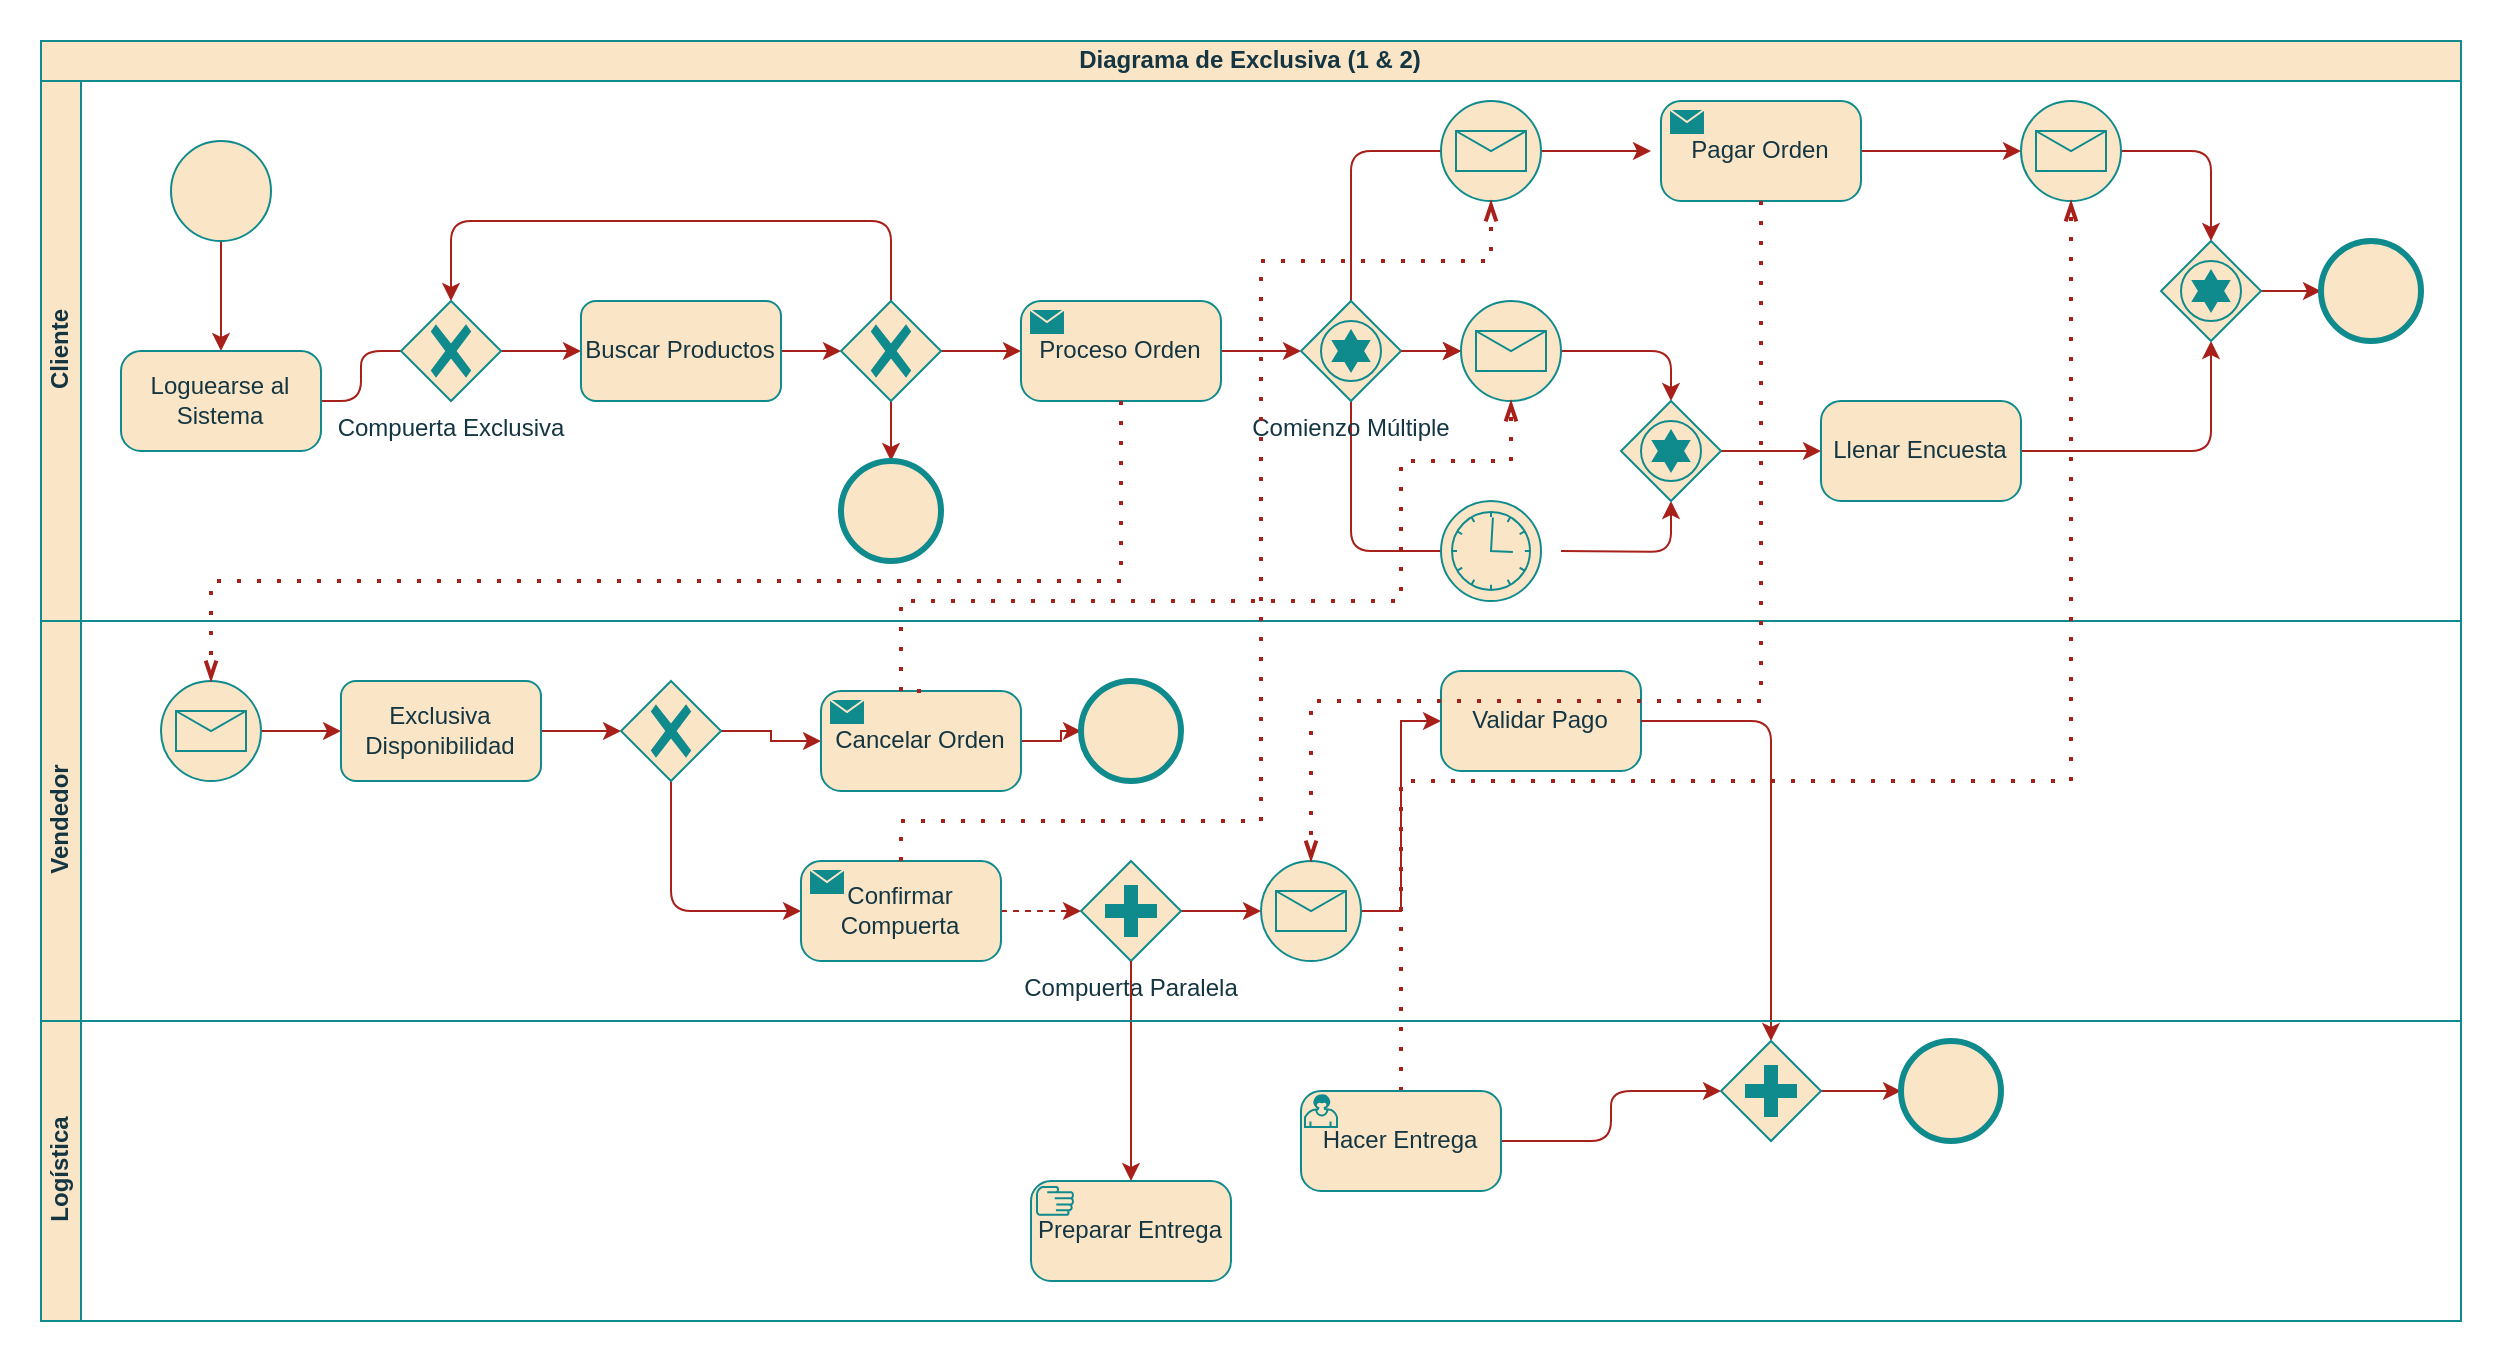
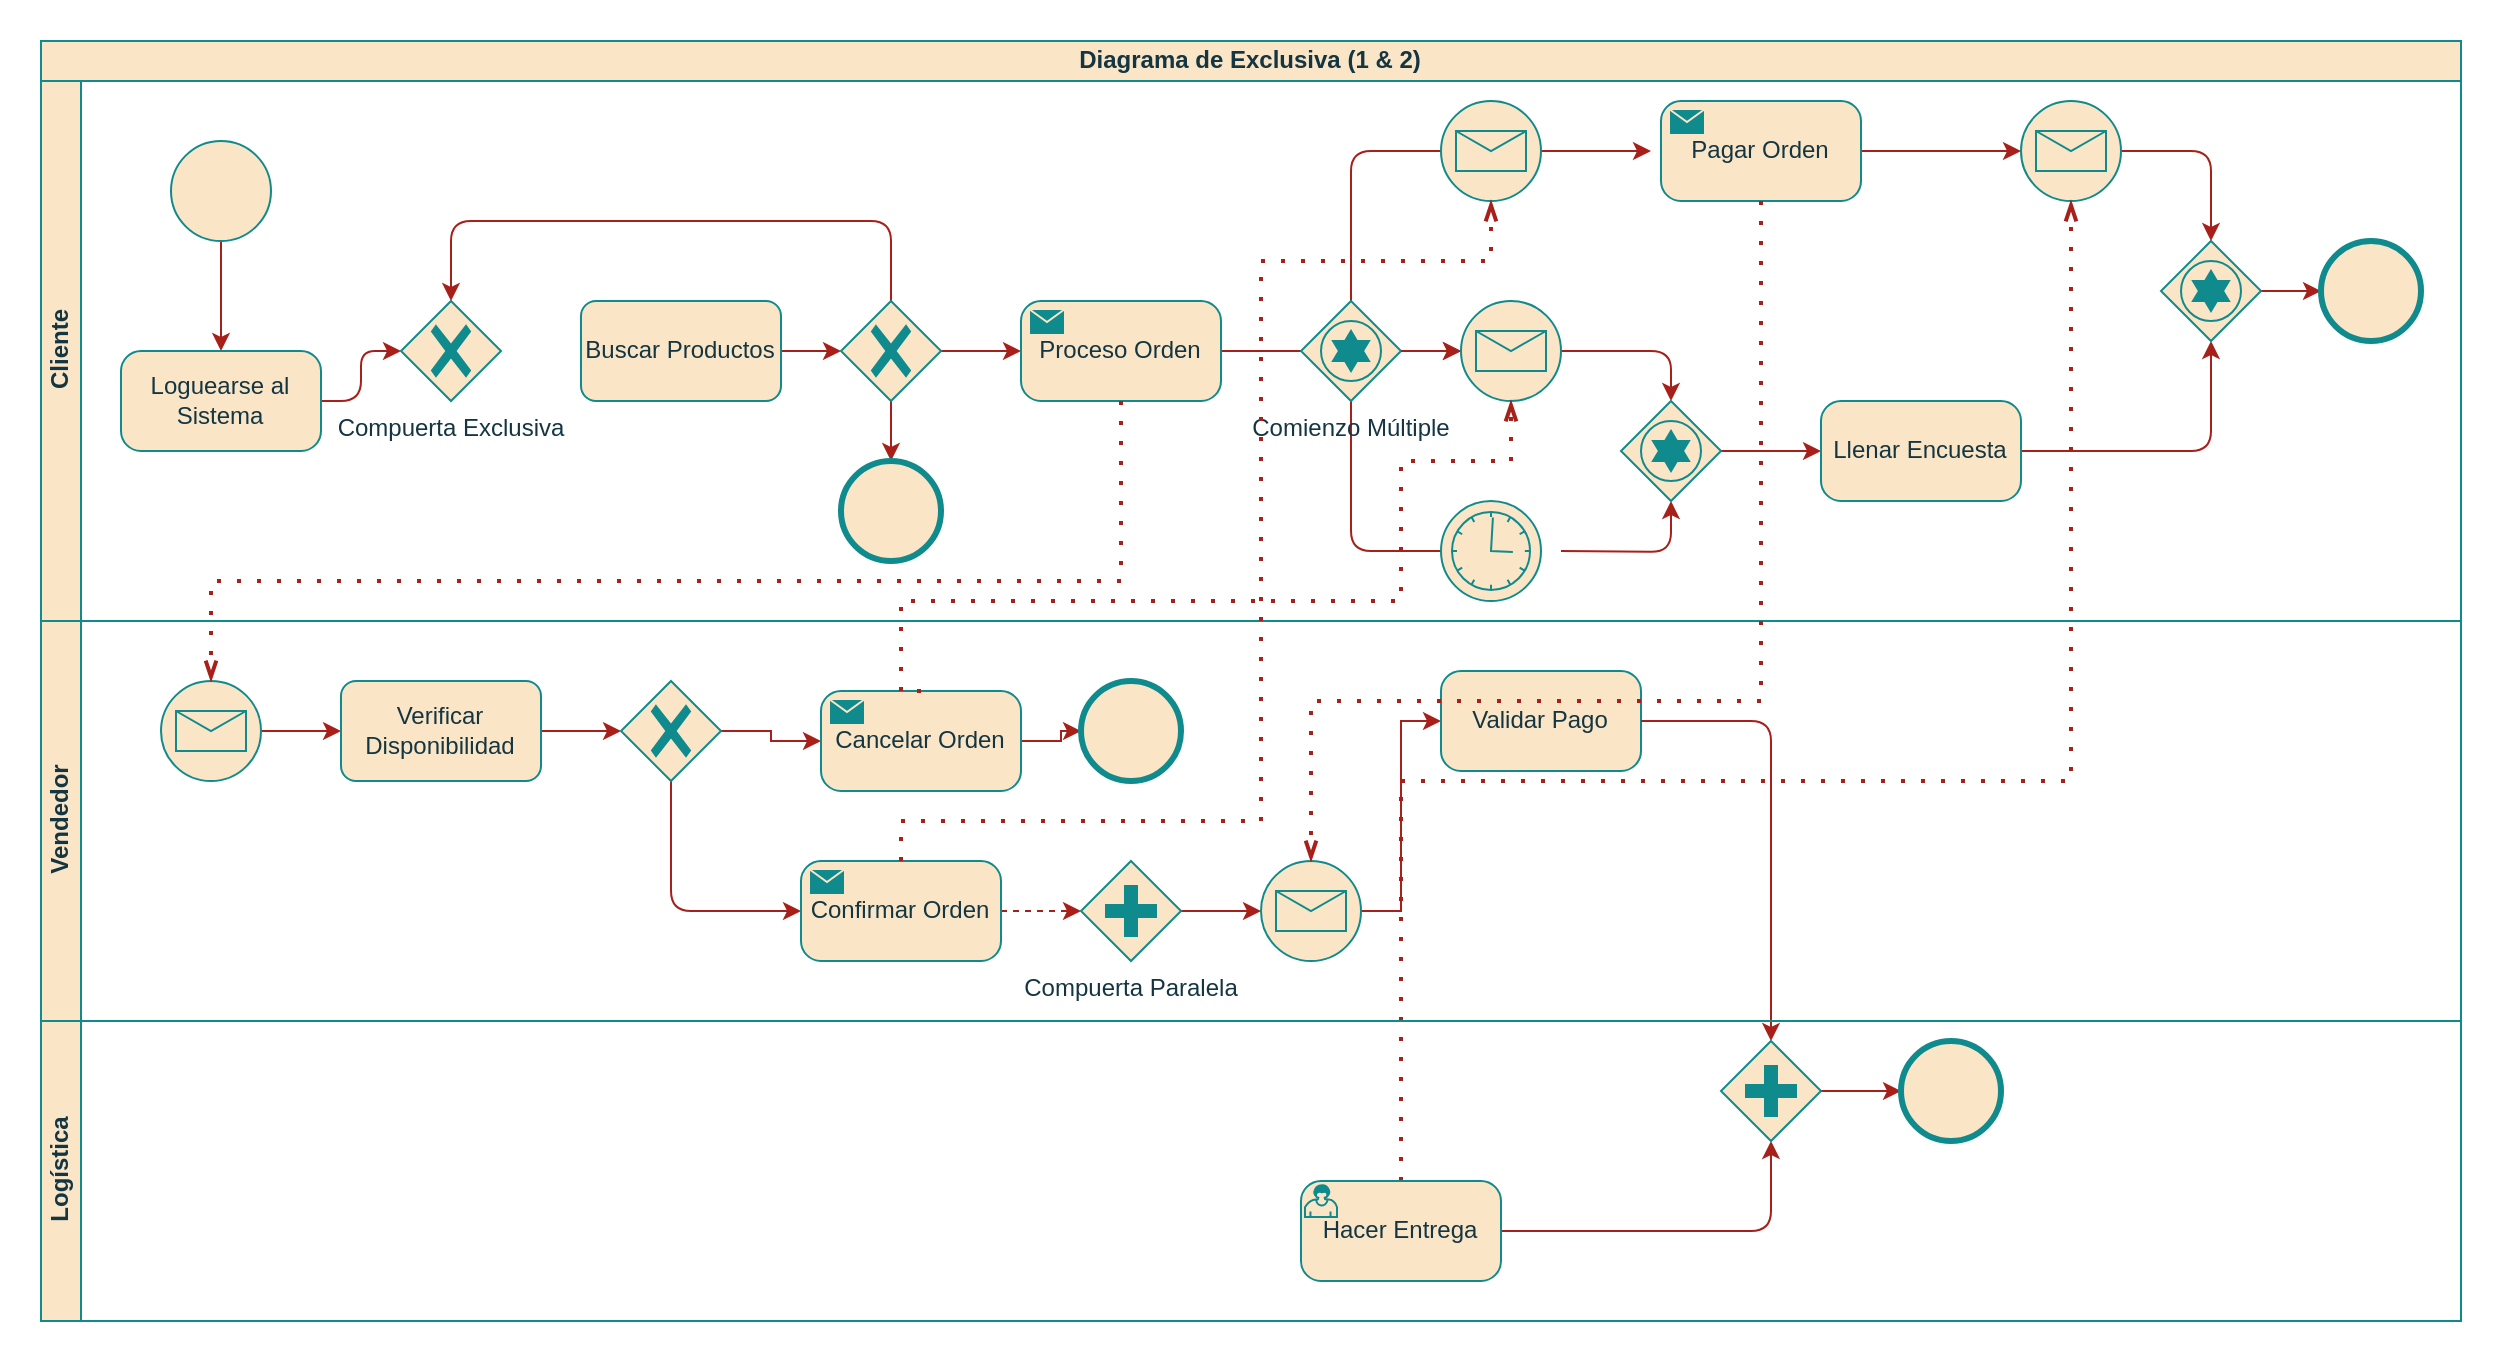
- <mxCell id="6" style="edgeStyle=orthogonalEdgeStyle;rounded=1;orthogonalLoop=1;jettySize=auto;html=1;entryX=0;entryY=0.5;entryDx=0;entryDy=0;entryPerimeter=0;labelBackgroundColor=none;strokeColor=#A8201A;fontColor=default;endArrow=none;" edge="1" parent="3" source="7" target="9"><mxGeometry relative="1" as="geometry" /></mxCell>
+ <mxCell id="6" style="edgeStyle=orthogonalEdgeStyle;rounded=1;orthogonalLoop=1;jettySize=auto;html=1;entryX=0;entryY=0.5;entryDx=0;entryDy=0;entryPerimeter=0;labelBackgroundColor=none;strokeColor=#A8201A;fontColor=default;" edge="1" parent="3" source="7" target="9"><mxGeometry relative="1" as="geometry" /></mxCell>
- <mxCell id="8" style="edgeStyle=orthogonalEdgeStyle;rounded=1;orthogonalLoop=1;jettySize=auto;html=1;entryX=0;entryY=0.5;entryDx=0;entryDy=0;labelBackgroundColor=none;strokeColor=#A8201A;fontColor=default;" edge="1" parent="3" source="9" target="11"><mxGeometry relative="1" as="geometry" /></mxCell>
- <mxCell id="17" style="edgeStyle=orthogonalEdgeStyle;rounded=1;orthogonalLoop=1;jettySize=auto;html=1;labelBackgroundColor=none;strokeColor=#A8201A;fontColor=default;exitX=1;exitY=0.5;exitDx=0;exitDy=0;exitPerimeter=0;" edge="1" parent="3" source="38" target="21"><mxGeometry relative="1" as="geometry"><mxPoint x="580" y="135" as="sourcePoint" /></mxGeometry></mxCell>
+ <mxCell id="17" style="edgeStyle=orthogonalEdgeStyle;rounded=1;orthogonalLoop=1;jettySize=auto;html=1;labelBackgroundColor=none;strokeColor=#A8201A;fontColor=default;exitX=1;exitY=0.5;exitDx=0;exitDy=0;exitPerimeter=0;endArrow=none;" edge="1" parent="3" source="38" target="21"><mxGeometry relative="1" as="geometry"><mxPoint x="580" y="135" as="sourcePoint" /></mxGeometry></mxCell>
- <mxCell id="45" value="Exclusiva Disponibilidad" style="shape=ext;rounded=1;html=1;whiteSpace=wrap;labelBackgroundColor=none;fillColor=#FAE5C7;strokeColor=#0F8B8D;fontColor=#143642;" vertex="1" parent="41"><mxGeometry x="150" y="30" width="100" height="50" as="geometry" /></mxCell>
+ <mxCell id="45" value="Verificar Disponibilidad" style="shape=ext;rounded=1;html=1;whiteSpace=wrap;labelBackgroundColor=none;fillColor=#FAE5C7;strokeColor=#0F8B8D;fontColor=#143642;" vertex="1" parent="41"><mxGeometry x="150" y="30" width="100" height="50" as="geometry" /></mxCell>
- <mxCell id="52" value="Confirmar Compuerta" style="points=[[0.25,0,0],[0.5,0,0],[0.75,0,0],[1,0.25,0],[1,0.5,0],[1,0.75,0],[0.75,1,0],[0.5,1,0],[0.25,1,0],[0,0.75,0],[0,0.5,0],[0,0.25,0]];shape=mxgraph.bpmn.task;whiteSpace=wrap;rectStyle=rounded;size=10;html=1;container=1;expand=0;collapsible=0;taskMarker=send;strokeColor=#0F8B8D;fontColor=#143642;fillColor=#FAE5C7;" vertex="1" parent="41"><mxGeometry x="380" y="120" width="100" height="50" as="geometry" /></mxCell>
+ <mxCell id="52" value="Confirmar Orden" style="points=[[0.25,0,0],[0.5,0,0],[0.75,0,0],[1,0.25,0],[1,0.5,0],[1,0.75,0],[0.75,1,0],[0.5,1,0],[0.25,1,0],[0,0.75,0],[0,0.5,0],[0,0.25,0]];shape=mxgraph.bpmn.task;whiteSpace=wrap;rectStyle=rounded;size=10;html=1;container=1;expand=0;collapsible=0;taskMarker=send;strokeColor=#0F8B8D;fontColor=#143642;fillColor=#FAE5C7;" vertex="1" parent="41"><mxGeometry x="380" y="120" width="100" height="50" as="geometry" /></mxCell>
- <mxCell id="63" style="edgeStyle=orthogonalEdgeStyle;rounded=1;orthogonalLoop=1;jettySize=auto;html=1;entryX=0.5;entryY=0;entryDx=0;entryDy=0;entryPerimeter=0;strokeColor=#A8201A;fontColor=#143642;fillColor=#FAE5C7;" edge="1" parent="2" source="54" target="69"><mxGeometry relative="1" as="geometry" /></mxCell>
- <mxCell id="68" value="Hacer Entrega" style="points=[[0.25,0,0],[0.5,0,0],[0.75,0,0],[1,0.25,0],[1,0.5,0],[1,0.75,0],[0.75,1,0],[0.5,1,0],[0.25,1,0],[0,0.75,0],[0,0.5,0],[0,0.25,0]];shape=mxgraph.bpmn.task;whiteSpace=wrap;rectStyle=rounded;size=10;html=1;container=1;expand=0;collapsible=0;taskMarker=user;strokeColor=#0F8B8D;fontColor=#143642;fillColor=#FAE5C7;" vertex="1" parent="66"><mxGeometry x="630" y="35" width="100" height="50" as="geometry" /></mxCell>
+ <mxCell id="68" value="Hacer Entrega" style="points=[[0.25,0,0],[0.5,0,0],[0.75,0,0],[1,0.25,0],[1,0.5,0],[1,0.75,0],[0.75,1,0],[0.5,1,0],[0.25,1,0],[0,0.75,0],[0,0.5,0],[0,0.25,0]];shape=mxgraph.bpmn.task;whiteSpace=wrap;rectStyle=rounded;size=10;html=1;container=1;expand=0;collapsible=0;taskMarker=user;strokeColor=#0F8B8D;fontColor=#143642;fillColor=#FAE5C7;" vertex="1" parent="66"><mxGeometry x="630" y="80" width="100" height="50" as="geometry" /></mxCell>
- <mxCell id="69" value="Preparar Entrega" style="points=[[0.25,0,0],[0.5,0,0],[0.75,0,0],[1,0.25,0],[1,0.5,0],[1,0.75,0],[0.75,1,0],[0.5,1,0],[0.25,1,0],[0,0.75,0],[0,0.5,0],[0,0.25,0]];shape=mxgraph.bpmn.task;whiteSpace=wrap;rectStyle=rounded;size=10;html=1;container=1;expand=0;collapsible=0;taskMarker=manual;strokeColor=#0F8B8D;fontColor=#143642;fillColor=#FAE5C7;" vertex="1" parent="66"><mxGeometry x="495" y="80" width="100" height="50" as="geometry" /></mxCell>
